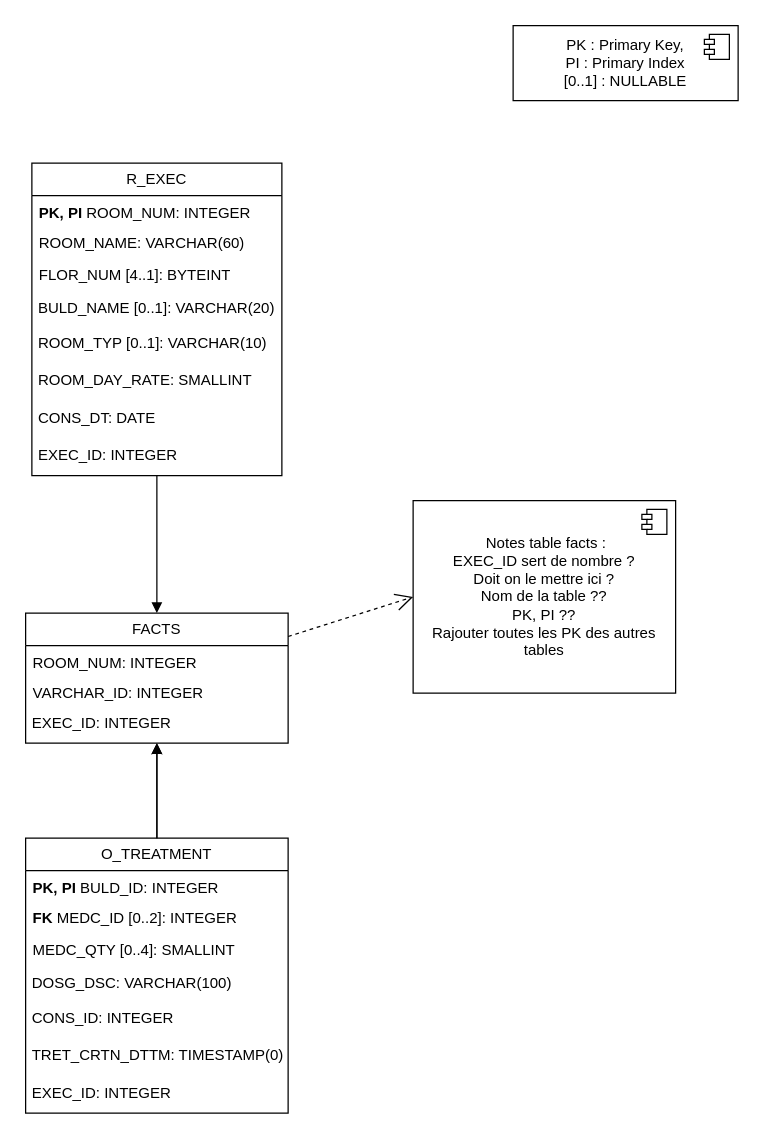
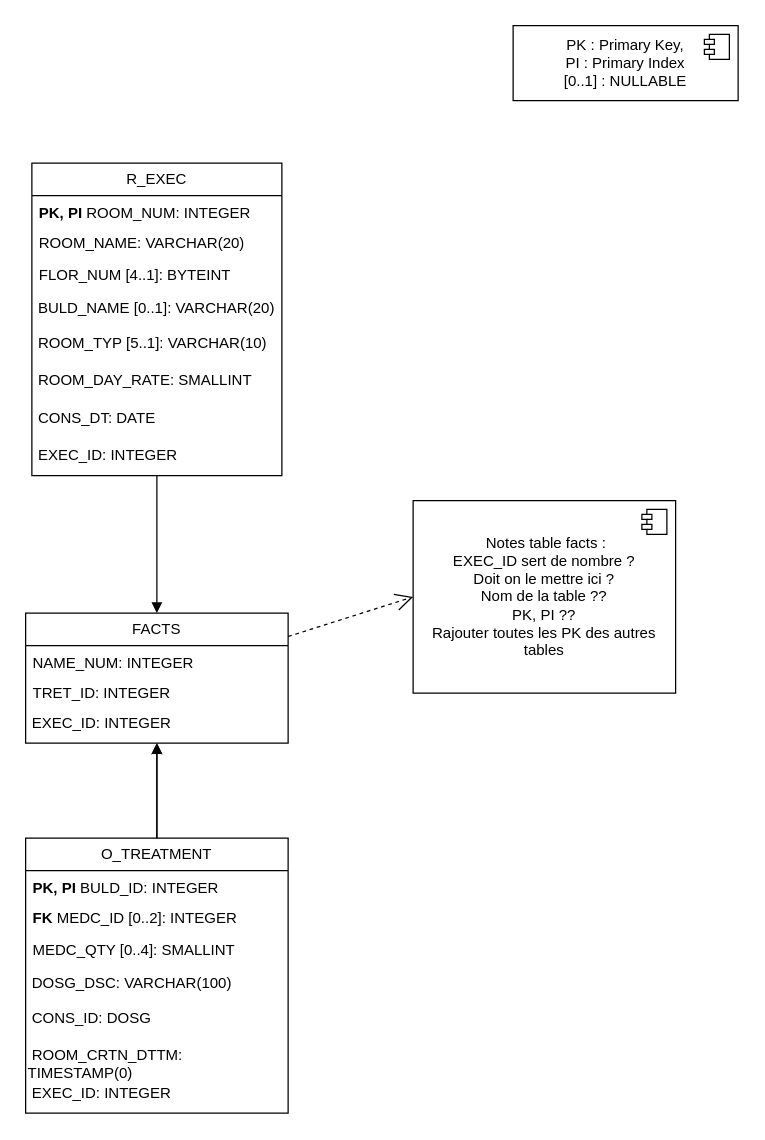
- <mxCell id="4" value="ROOM_NAME: VARCHAR(60)" style="text;strokeColor=none;fillColor=none;align=left;verticalAlign=top;spacingLeft=4;spacingRight=4;overflow=hidden;rotatable=0;points=[[0,0.5],[1,0.5]];portConstraint=eastwest;whiteSpace=wrap;html=1;" vertex="1" parent="2"><mxGeometry y="50" width="200" height="26" as="geometry" /></mxCell>
+ <mxCell id="4" value="ROOM_NAME: VARCHAR(20)" style="text;strokeColor=none;fillColor=none;align=left;verticalAlign=top;spacingLeft=4;spacingRight=4;overflow=hidden;rotatable=0;points=[[0,0.5],[1,0.5]];portConstraint=eastwest;whiteSpace=wrap;html=1;" vertex="1" parent="2"><mxGeometry y="50" width="200" height="26" as="geometry" /></mxCell>
- <mxCell id="7" value="&amp;nbsp;ROOM_TYP [0..1]: VARCHAR(10)" style="text;whiteSpace=wrap;html=1;" vertex="1" parent="2"><mxGeometry y="130" width="200" height="30" as="geometry" /></mxCell>
+ <mxCell id="7" value="&amp;nbsp;ROOM_TYP [5..1]: VARCHAR(10)" style="text;whiteSpace=wrap;html=1;" vertex="1" parent="2"><mxGeometry y="130" width="200" height="30" as="geometry" /></mxCell>
- <mxCell id="23" value="ROOM_NUM: INTEGER" style="text;strokeColor=none;fillColor=none;align=left;verticalAlign=top;spacingLeft=4;spacingRight=4;overflow=hidden;rotatable=0;points=[[0,0.5],[1,0.5]];portConstraint=eastwest;whiteSpace=wrap;html=1;" vertex="1" parent="22"><mxGeometry y="26" width="210" height="24" as="geometry" /></mxCell>
+ <mxCell id="23" value="NAME_NUM: INTEGER" style="text;strokeColor=none;fillColor=none;align=left;verticalAlign=top;spacingLeft=4;spacingRight=4;overflow=hidden;rotatable=0;points=[[0,0.5],[1,0.5]];portConstraint=eastwest;whiteSpace=wrap;html=1;" vertex="1" parent="22"><mxGeometry y="26" width="210" height="24" as="geometry" /></mxCell>
- <mxCell id="24" value="VARCHAR_ID: INTEGER" style="text;strokeColor=none;fillColor=none;align=left;verticalAlign=top;spacingLeft=4;spacingRight=4;overflow=hidden;rotatable=0;points=[[0,0.5],[1,0.5]];portConstraint=eastwest;whiteSpace=wrap;html=1;" vertex="1" parent="22"><mxGeometry y="50" width="210" height="24" as="geometry" /></mxCell>
+ <mxCell id="24" value="TRET_ID: INTEGER" style="text;strokeColor=none;fillColor=none;align=left;verticalAlign=top;spacingLeft=4;spacingRight=4;overflow=hidden;rotatable=0;points=[[0,0.5],[1,0.5]];portConstraint=eastwest;whiteSpace=wrap;html=1;" vertex="1" parent="22"><mxGeometry y="50" width="210" height="24" as="geometry" /></mxCell>
- <mxCell id="19" value="&amp;nbsp;CONS_ID: INTEGER" style="text;whiteSpace=wrap;html=1;" vertex="1" parent="14"><mxGeometry y="130" width="210" height="30" as="geometry" /></mxCell>
+ <mxCell id="19" value="&amp;nbsp;CONS_ID: DOSG" style="text;whiteSpace=wrap;html=1;" vertex="1" parent="14"><mxGeometry y="130" width="210" height="30" as="geometry" /></mxCell>
- <mxCell id="20" value="&amp;nbsp;TRET_CRTN_DTTM: TIMESTAMP(0)" style="text;whiteSpace=wrap;html=1;" vertex="1" parent="14"><mxGeometry y="160" width="210" height="30" as="geometry" /></mxCell>
+ <mxCell id="20" value="&amp;nbsp;ROOM_CRTN_DTTM: TIMESTAMP(0)" style="text;whiteSpace=wrap;html=1;" vertex="1" parent="14"><mxGeometry y="160" width="210" height="30" as="geometry" /></mxCell>
